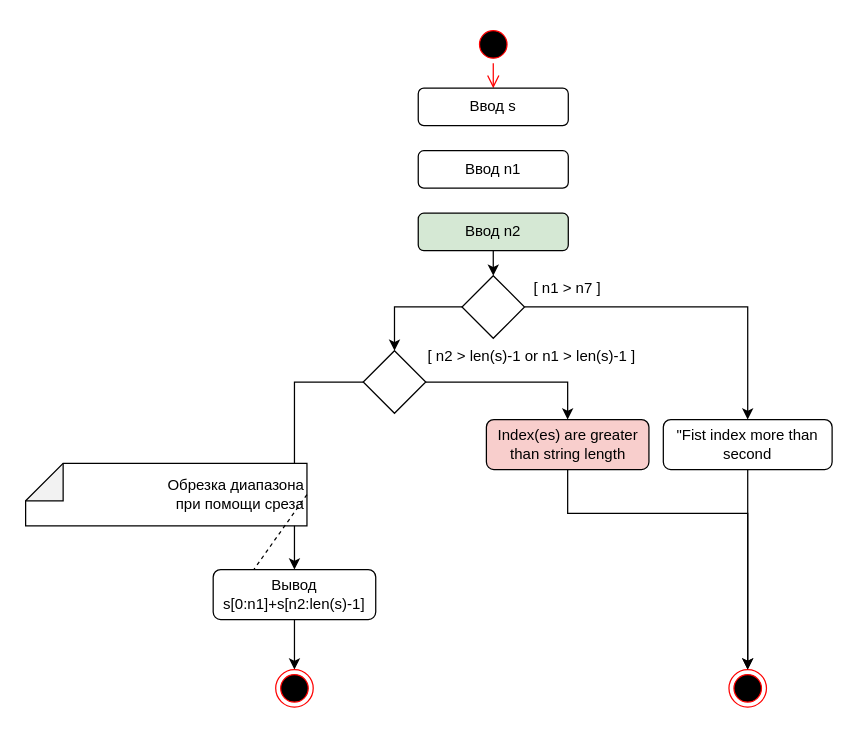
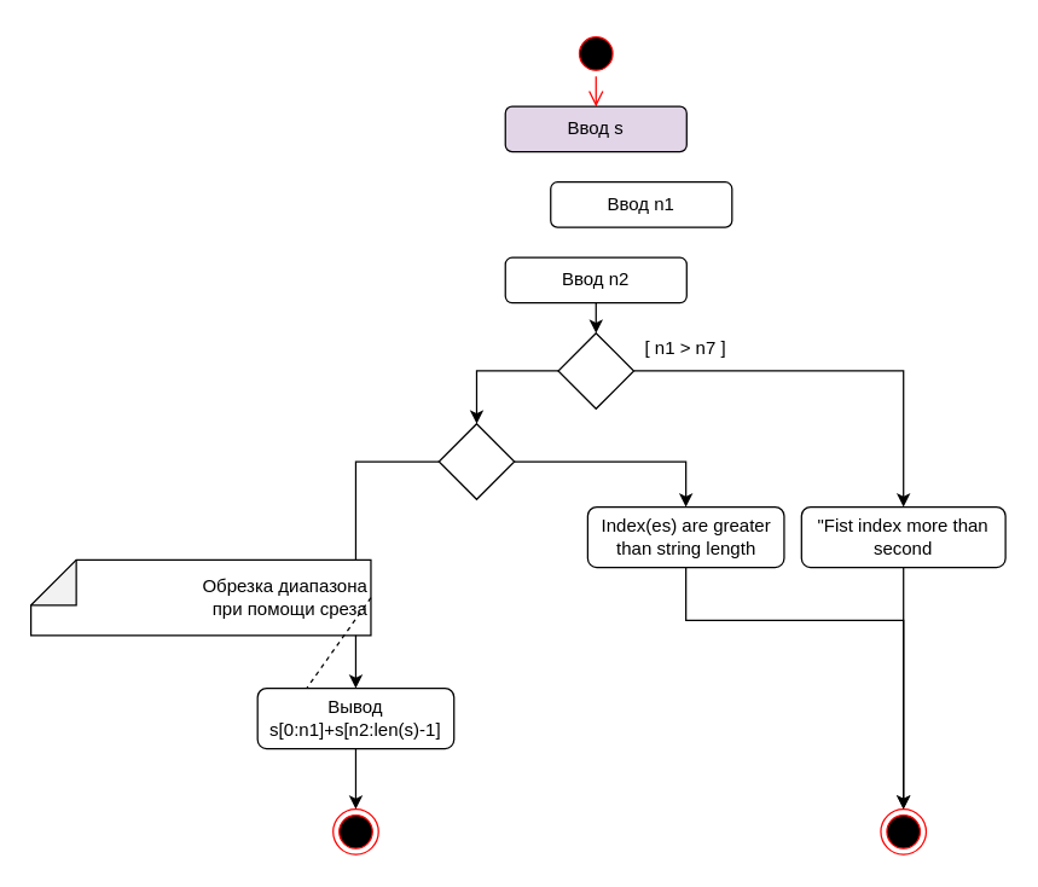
- <mxCell id="5" value="Ввод s" style="rounded=1;whiteSpace=wrap;html=1;" parent="1" vertex="1"><mxGeometry x="334" y="70" width="120" height="30" as="geometry" /></mxCell>
+ <mxCell id="5" value="Ввод s" style="rounded=1;whiteSpace=wrap;html=1;fillColor=#e1d5e7;" parent="1" vertex="1"><mxGeometry x="334" y="70" width="120" height="30" as="geometry" /></mxCell>
- <mxCell id="12" value="Ввод n1" style="rounded=1;whiteSpace=wrap;html=1;" vertex="1" parent="1"><mxGeometry x="334" y="120" width="120" height="30" as="geometry" /></mxCell>
+ <mxCell id="12" value="Ввод n1" style="rounded=1;whiteSpace=wrap;html=1;" vertex="1" parent="1"><mxGeometry x="364" y="120" width="120" height="30" as="geometry" /></mxCell>
- <mxCell id="14" value="Ввод n2" style="rounded=1;whiteSpace=wrap;html=1;fillColor=#d5e8d4;" vertex="1" parent="1"><mxGeometry x="334" y="170" width="120" height="30" as="geometry" /></mxCell>
+ <mxCell id="14" value="Ввод n2" style="rounded=1;whiteSpace=wrap;html=1;" vertex="1" parent="1"><mxGeometry x="334" y="170" width="120" height="30" as="geometry" /></mxCell>
- <mxCell id="20" value="&lt;div style=&quot;&quot;&gt;[ n2 &amp;gt; &lt;span style=&quot;&quot;&gt;len&lt;/span&gt;(s)-&lt;span style=&quot;&quot;&gt;1 &lt;/span&gt;&lt;span style=&quot;&quot;&gt;or &lt;/span&gt;n1 &amp;gt; &lt;span style=&quot;&quot;&gt;len&lt;/span&gt;(s)-&lt;span style=&quot;&quot;&gt;1 ]&lt;/span&gt;&lt;/div&gt;" style="text;whiteSpace=wrap;html=1;fontFamily=Helvetica;verticalAlign=middle;align=center;labelBackgroundColor=none;" vertex="1" parent="1"><mxGeometry x="340" y="270" width="170" height="30" as="geometry" /></mxCell>
- <mxCell id="19" value="&lt;div style=&quot;&quot;&gt;&lt;span style=&quot;&quot;&gt;Index(es) are greater than string length&lt;/span&gt;&lt;/div&gt;" style="rounded=1;whiteSpace=wrap;html=1;labelBackgroundColor=none;fontFamily=Helvetica;fillColor=#f8cecc;" vertex="1" parent="1"><mxGeometry x="388.5" y="335" width="130" height="40" as="geometry" /></mxCell>
+ <mxCell id="19" value="&lt;div style=&quot;&quot;&gt;&lt;span style=&quot;&quot;&gt;Index(es) are greater than string length&lt;/span&gt;&lt;/div&gt;" style="rounded=1;whiteSpace=wrap;html=1;labelBackgroundColor=none;fontFamily=Helvetica;" vertex="1" parent="1"><mxGeometry x="388.5" y="335" width="130" height="40" as="geometry" /></mxCell>
